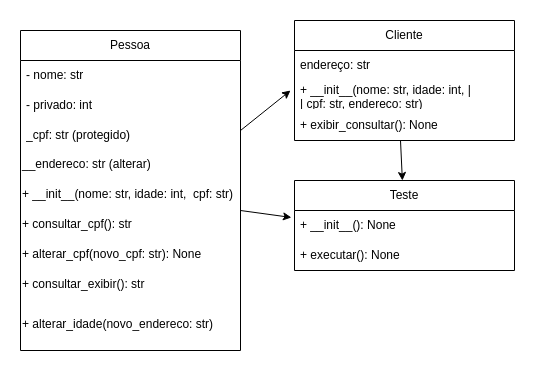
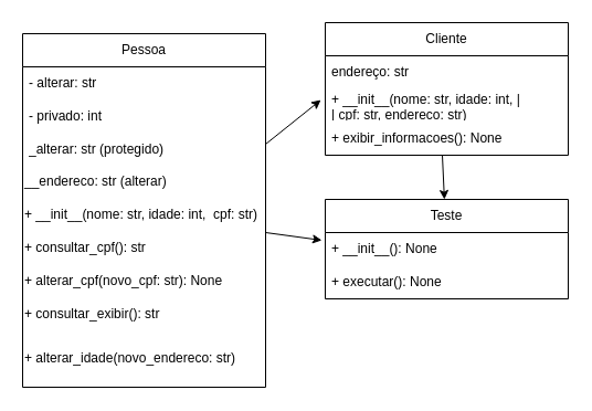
- <mxCell id="3" value="- nome: str " style="text;strokeColor=none;fillColor=none;align=left;verticalAlign=middle;spacingLeft=4;spacingRight=4;overflow=hidden;points=[[0,0.5],[1,0.5]];portConstraint=eastwest;rotatable=0;whiteSpace=wrap;html=1;" vertex="1" parent="2"><mxGeometry y="30" width="220" height="30" as="geometry" /></mxCell>
+ <mxCell id="3" value="- alterar: str " style="text;strokeColor=none;fillColor=none;align=left;verticalAlign=middle;spacingLeft=4;spacingRight=4;overflow=hidden;points=[[0,0.5],[1,0.5]];portConstraint=eastwest;rotatable=0;whiteSpace=wrap;html=1;" vertex="1" parent="2"><mxGeometry y="30" width="220" height="30" as="geometry" /></mxCell>
- <mxCell id="15" value="+ exibir_consultar(): None" style="text;strokeColor=none;fillColor=none;align=left;verticalAlign=middle;spacingLeft=4;spacingRight=4;overflow=hidden;points=[[0,0.5],[1,0.5]];portConstraint=eastwest;rotatable=0;whiteSpace=wrap;html=1;" vertex="1" parent="12"><mxGeometry y="90" width="220" height="30" as="geometry" /></mxCell>
+ <mxCell id="15" value="+ exibir_informacoes(): None" style="text;strokeColor=none;fillColor=none;align=left;verticalAlign=middle;spacingLeft=4;spacingRight=4;overflow=hidden;points=[[0,0.5],[1,0.5]];portConstraint=eastwest;rotatable=0;whiteSpace=wrap;html=1;" vertex="1" parent="12"><mxGeometry y="90" width="220" height="30" as="geometry" /></mxCell>
- <mxCell id="5" value="_cpf: str (protegido)" style="text;strokeColor=none;fillColor=none;align=left;verticalAlign=middle;spacingLeft=4;spacingRight=4;overflow=hidden;points=[[0,0.5],[1,0.5]];portConstraint=eastwest;rotatable=0;whiteSpace=wrap;html=1;" vertex="1" parent="2"><mxGeometry y="90" width="220" height="30" as="geometry" /></mxCell>
+ <mxCell id="5" value="_alterar: str (protegido)" style="text;strokeColor=none;fillColor=none;align=left;verticalAlign=middle;spacingLeft=4;spacingRight=4;overflow=hidden;points=[[0,0.5],[1,0.5]];portConstraint=eastwest;rotatable=0;whiteSpace=wrap;html=1;" vertex="1" parent="2"><mxGeometry y="90" width="220" height="30" as="geometry" /></mxCell>
